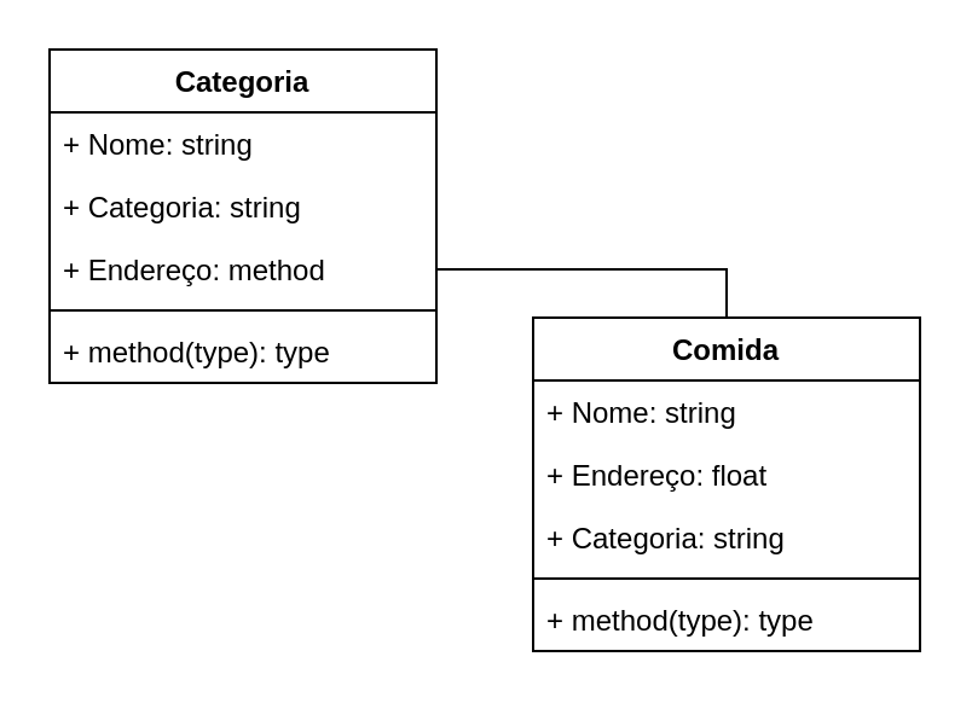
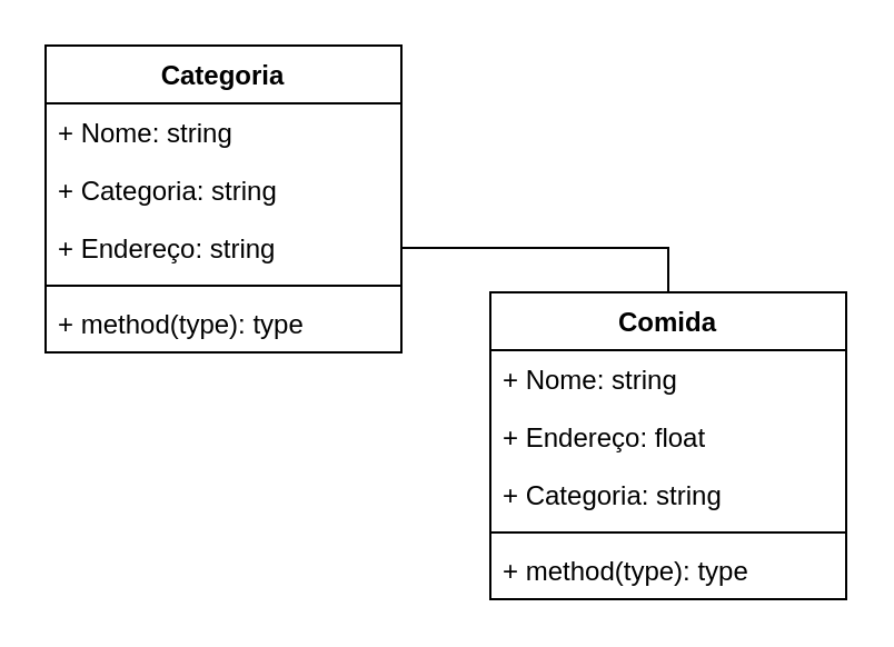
- <mxCell id="5" value="+ Endereço: method" style="text;strokeColor=none;fillColor=none;align=left;verticalAlign=top;spacingLeft=4;spacingRight=4;overflow=hidden;rotatable=0;points=[[0,0.5],[1,0.5]];portConstraint=eastwest;whiteSpace=wrap;html=1;" vertex="1" parent="2"><mxGeometry y="78" width="160" height="26" as="geometry" /></mxCell>
+ <mxCell id="5" value="+ Endereço: string" style="text;strokeColor=none;fillColor=none;align=left;verticalAlign=top;spacingLeft=4;spacingRight=4;overflow=hidden;rotatable=0;points=[[0,0.5],[1,0.5]];portConstraint=eastwest;whiteSpace=wrap;html=1;" vertex="1" parent="2"><mxGeometry y="78" width="160" height="26" as="geometry" /></mxCell>
